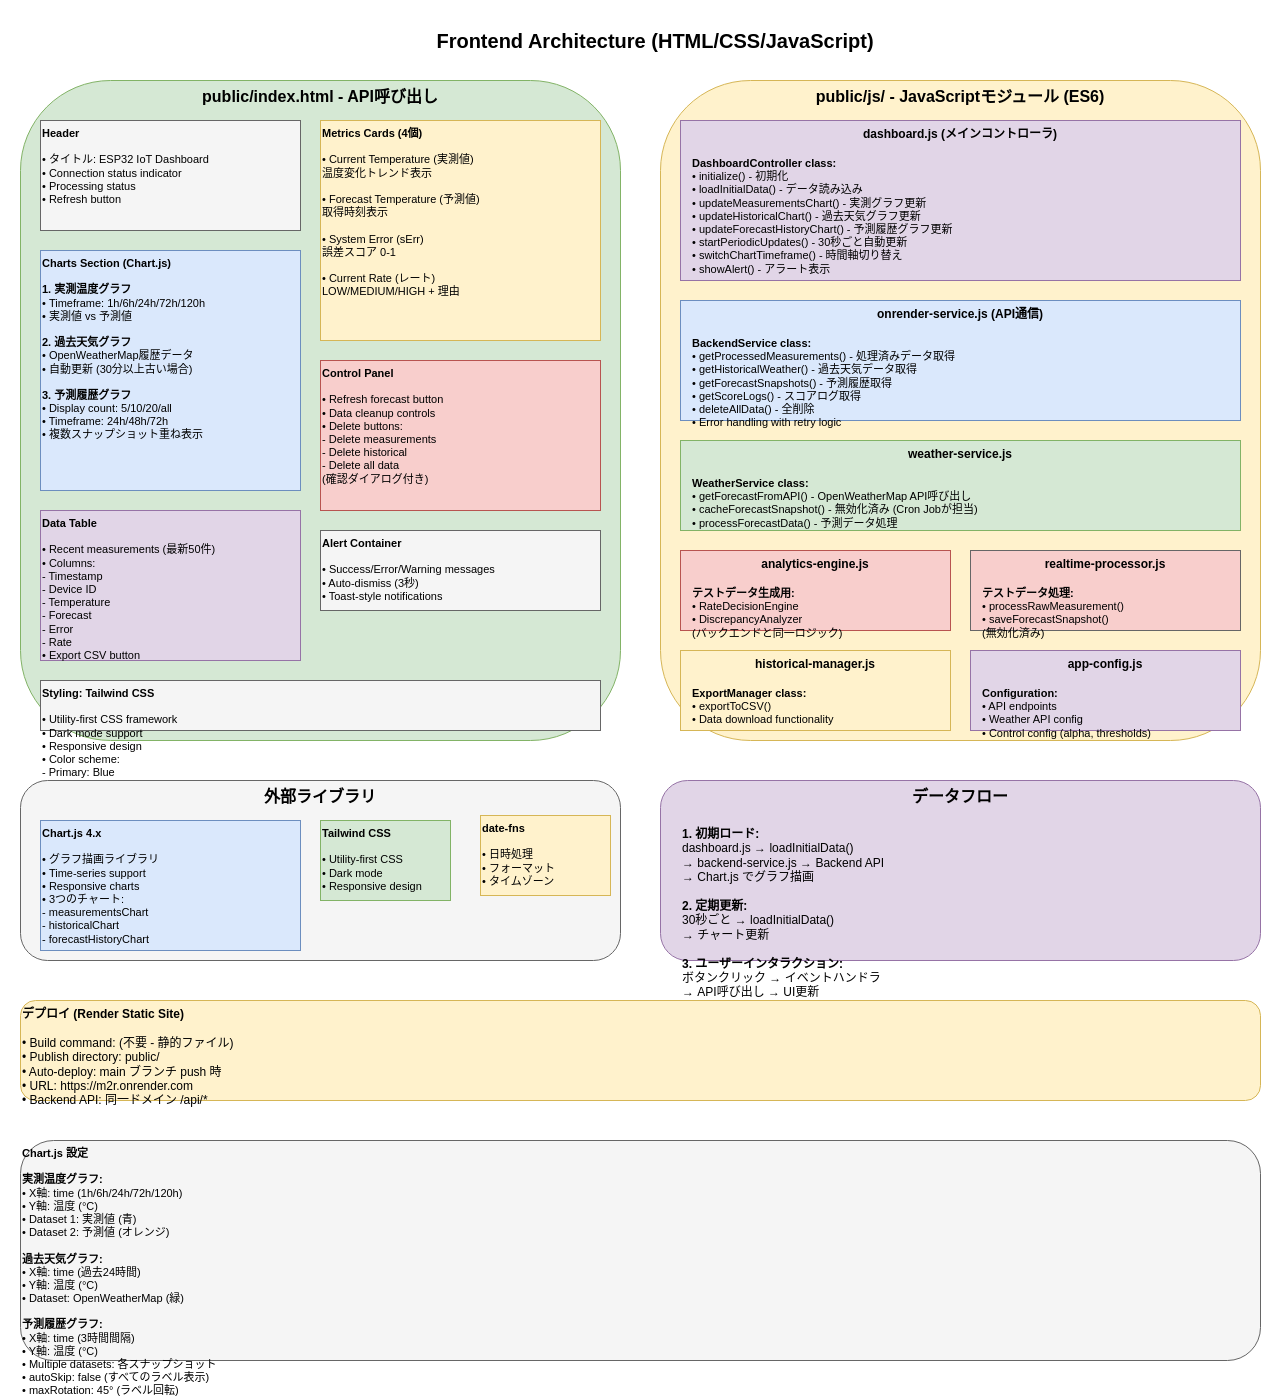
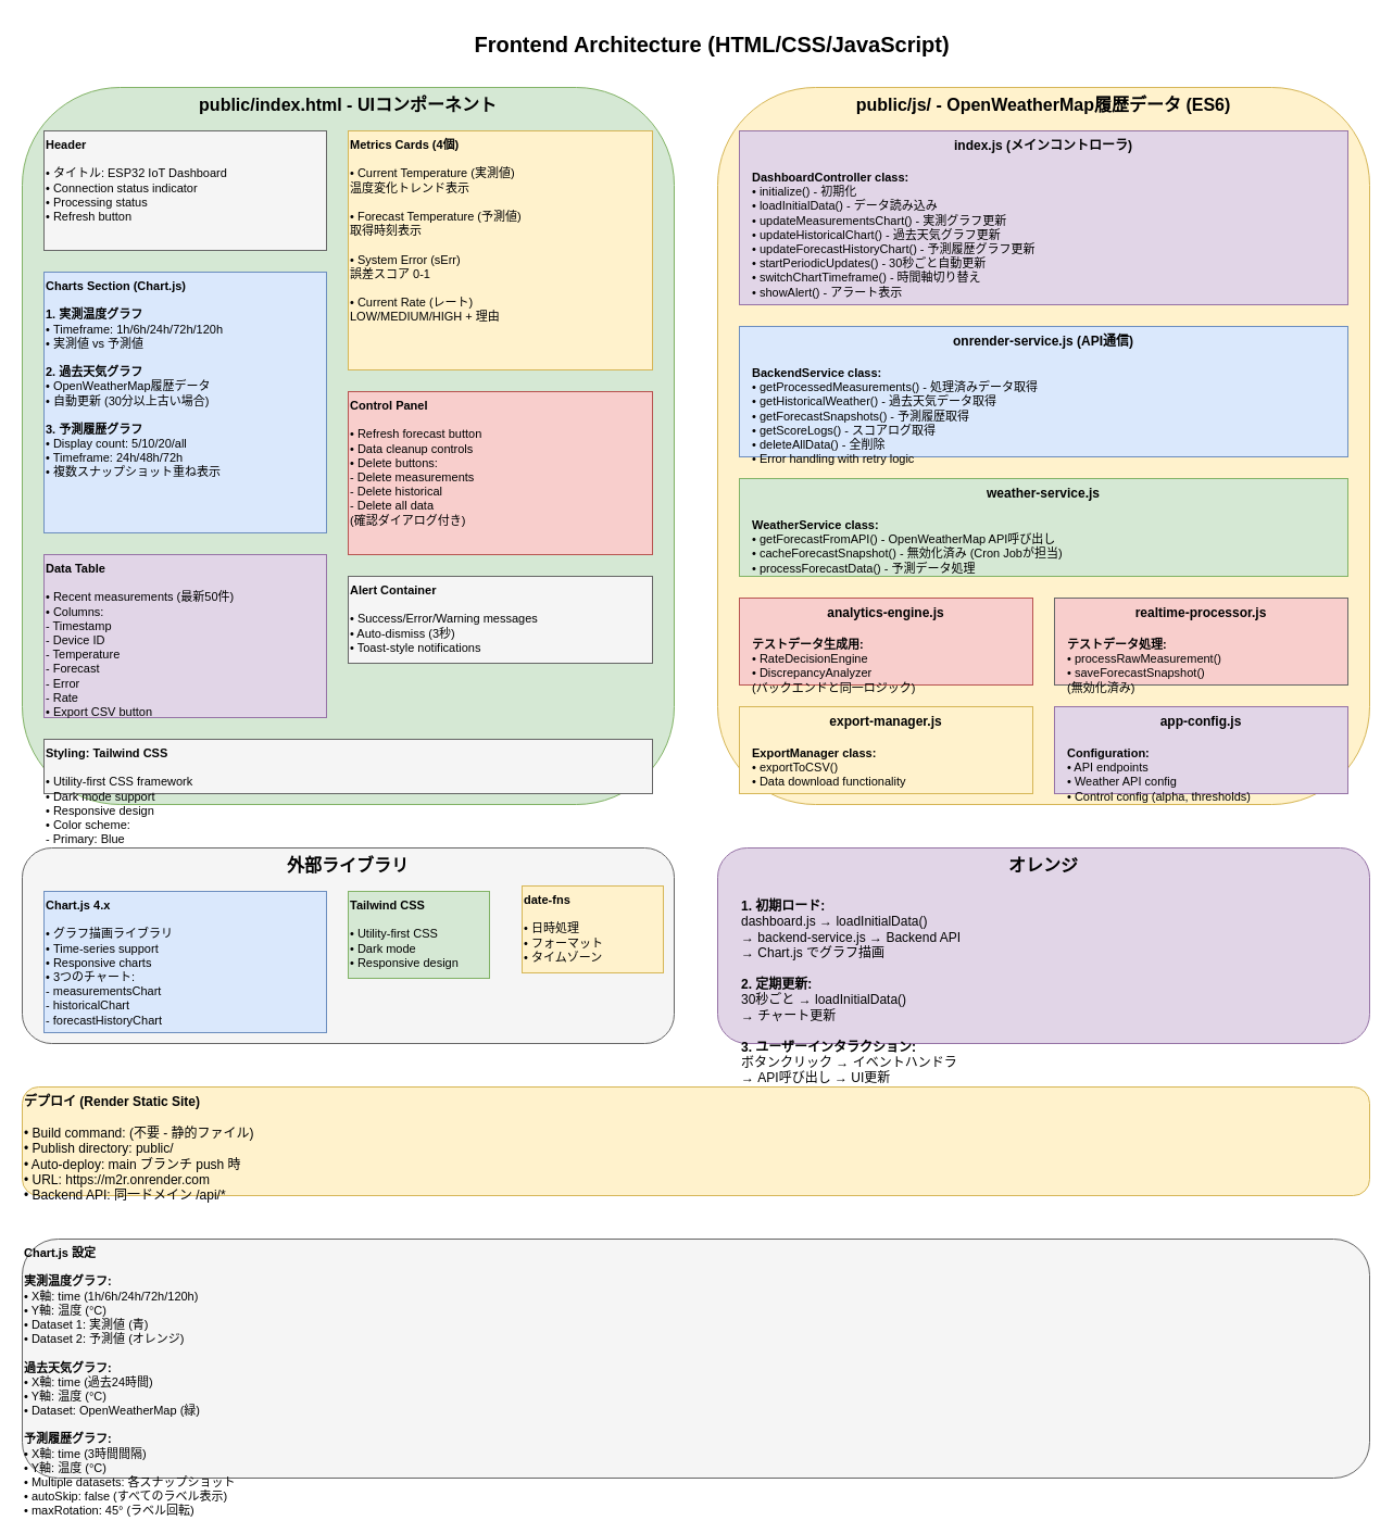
- <mxCell id="3" value="&lt;b&gt;public/index.html - API呼び出し&lt;/b&gt;" style="rounded=1;whiteSpace=wrap;html=1;fillColor=#d5e8d4;strokeColor=#82b366;fontSize=16;align=center;verticalAlign=top;" vertex="1" parent="1"><mxGeometry x="20" y="80" width="600" height="660" as="geometry" /></mxCell>
+ <mxCell id="3" value="&lt;b&gt;public/index.html - UIコンポーネント&lt;/b&gt;" style="rounded=1;whiteSpace=wrap;html=1;fillColor=#d5e8d4;strokeColor=#82b366;fontSize=16;align=center;verticalAlign=top;" vertex="1" parent="1"><mxGeometry x="20" y="80" width="600" height="660" as="geometry" /></mxCell>
- <mxCell id="11" value="&lt;b&gt;public/js/ - JavaScriptモジュール (ES6)&lt;/b&gt;" style="rounded=1;whiteSpace=wrap;html=1;fillColor=#fff2cc;strokeColor=#d6b656;fontSize=16;align=center;verticalAlign=top;" vertex="1" parent="1"><mxGeometry x="660" y="80" width="600" height="660" as="geometry" /></mxCell>
+ <mxCell id="11" value="&lt;b&gt;public/js/ - OpenWeatherMap履歴データ (ES6)&lt;/b&gt;" style="rounded=1;whiteSpace=wrap;html=1;fillColor=#fff2cc;strokeColor=#d6b656;fontSize=16;align=center;verticalAlign=top;" vertex="1" parent="1"><mxGeometry x="660" y="80" width="600" height="660" as="geometry" /></mxCell>
- <mxCell id="12" value="&lt;b&gt;dashboard.js (メインコントローラ)&lt;/b&gt;" style="rounded=0;whiteSpace=wrap;html=1;fillColor=#e1d5e7;strokeColor=#9673a6;fontSize=12;align=center;verticalAlign=top;fontStyle=1" vertex="1" parent="1"><mxGeometry x="680" y="120" width="560" height="160" as="geometry" /></mxCell>
+ <mxCell id="12" value="&lt;b&gt;index.js (メインコントローラ)&lt;/b&gt;" style="rounded=0;whiteSpace=wrap;html=1;fillColor=#e1d5e7;strokeColor=#9673a6;fontSize=12;align=center;verticalAlign=top;fontStyle=1" vertex="1" parent="1"><mxGeometry x="680" y="120" width="560" height="160" as="geometry" /></mxCell>
- <mxCell id="22" value="&lt;b&gt;historical-manager.js&lt;/b&gt;" style="rounded=0;whiteSpace=wrap;html=1;fillColor=#fff2cc;strokeColor=#d6b656;fontSize=12;align=center;verticalAlign=top;fontStyle=1" vertex="1" parent="1"><mxGeometry x="680" y="650" width="270" height="80" as="geometry" /></mxCell>
+ <mxCell id="22" value="&lt;b&gt;export-manager.js&lt;/b&gt;" style="rounded=0;whiteSpace=wrap;html=1;fillColor=#fff2cc;strokeColor=#d6b656;fontSize=12;align=center;verticalAlign=top;fontStyle=1" vertex="1" parent="1"><mxGeometry x="680" y="650" width="270" height="80" as="geometry" /></mxCell>
- <mxCell id="30" value="&lt;b&gt;データフロー&lt;/b&gt;" style="rounded=1;whiteSpace=wrap;html=1;fillColor=#e1d5e7;strokeColor=#9673a6;fontSize=16;align=center;verticalAlign=top;" vertex="1" parent="1"><mxGeometry x="660" y="780" width="600" height="180" as="geometry" /></mxCell>
+ <mxCell id="30" value="&lt;b&gt;オレンジ&lt;/b&gt;" style="rounded=1;whiteSpace=wrap;html=1;fillColor=#e1d5e7;strokeColor=#9673a6;fontSize=16;align=center;verticalAlign=top;" vertex="1" parent="1"><mxGeometry x="660" y="780" width="600" height="180" as="geometry" /></mxCell>
